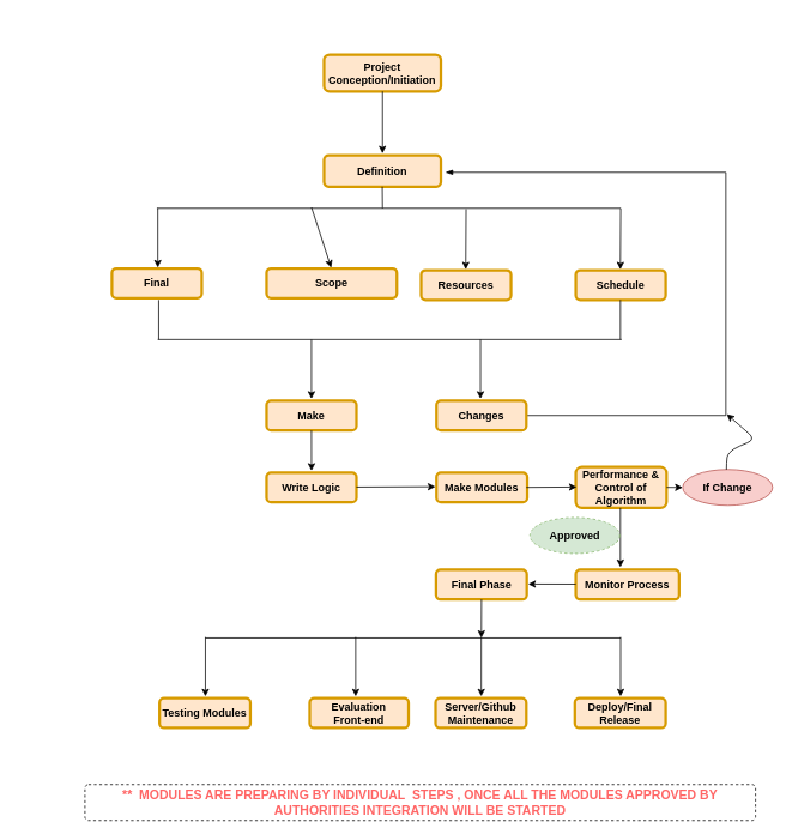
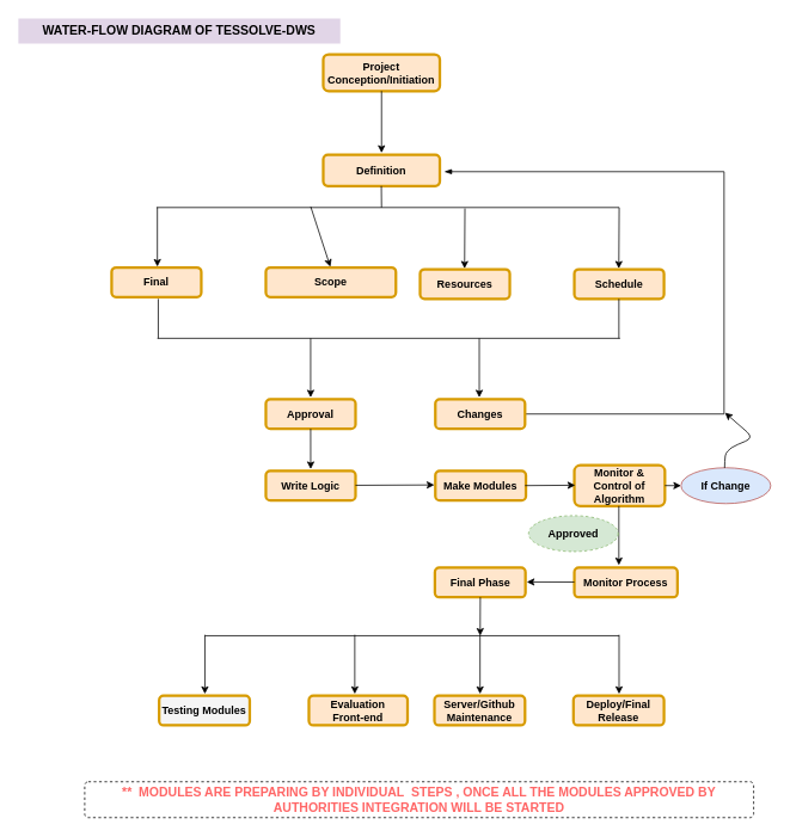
+ <mxCell id="48" value="WATER-FLOW DIAGRAM OF TESSOLVE-DWS" style="whiteSpace=wrap;html=1;align=center;dashed=1;fillColor=#e1d5e7;strokeColor=none;fontSize=14;fontStyle=1" vertex="1" parent="1"><mxGeometry width="359" height="28" as="geometry" x="20" y="20" /></mxCell>
- <mxCell id="20" value="Make" style="whiteSpace=wrap;align=center;verticalAlign=middle;fontStyle=1;strokeWidth=3;fillColor=#ffe6cc;strokeColor=#d79b00;shadow=0;sketch=0;rounded=1;" parent="1" vertex="1"><mxGeometry x="296" y="445" width="100" height="33" as="geometry" /></mxCell>
+ <mxCell id="20" value="Approval" style="whiteSpace=wrap;align=center;verticalAlign=middle;fontStyle=1;strokeWidth=3;fillColor=#ffe6cc;strokeColor=#d79b00;shadow=0;sketch=0;rounded=1;" parent="1" vertex="1"><mxGeometry x="296" y="445" width="100" height="33" as="geometry" /></mxCell>
- <mxCell id="27" value="Performance &amp; Control of Algorithm" style="whiteSpace=wrap;align=center;verticalAlign=middle;fontStyle=1;strokeWidth=3;fillColor=#ffe6cc;strokeColor=#d79b00;shadow=0;sketch=0;rounded=1;" vertex="1" parent="1"><mxGeometry x="640" y="518.75" width="101" height="45.5" as="geometry" /></mxCell>
+ <mxCell id="27" value="Monitor &amp; Control of Algorithm" style="whiteSpace=wrap;align=center;verticalAlign=middle;fontStyle=1;strokeWidth=3;fillColor=#ffe6cc;strokeColor=#d79b00;shadow=0;sketch=0;rounded=1;" vertex="1" parent="1"><mxGeometry x="640" y="518.75" width="101" height="45.5" as="geometry" /></mxCell>
- <mxCell id="32" value="If Change" style="ellipse;whiteSpace=wrap;html=1;align=center;fontStyle=1;fillColor=#f8cecc;strokeColor=#b85450;" vertex="1" parent="1"><mxGeometry x="759" y="521.5" width="100" height="40" as="geometry" /></mxCell>
+ <mxCell id="32" value="If Change" style="ellipse;whiteSpace=wrap;html=1;align=center;fontStyle=1;fillColor=#dae8fc;strokeColor=#b85450;" vertex="1" parent="1"><mxGeometry x="759" y="521.5" width="100" height="40" as="geometry" /></mxCell>
- <mxCell id="38" value="Testing Modules" style="whiteSpace=wrap;align=center;verticalAlign=middle;fontStyle=1;strokeWidth=3;fillColor=#ffe6cc;strokeColor=#d79b00;shadow=0;sketch=0;rounded=1;" vertex="1" parent="1"><mxGeometry x="177" y="776" width="101" height="33" as="geometry" /></mxCell>
+ <mxCell id="38" value="Testing Modules" style="whiteSpace=wrap;align=center;verticalAlign=middle;fontStyle=1;strokeWidth=3;fillColor=#f5f5f5;strokeColor=#d79b00;shadow=0;sketch=0;rounded=1;" vertex="1" parent="1"><mxGeometry x="177" y="776" width="101" height="33" as="geometry" /></mxCell>
